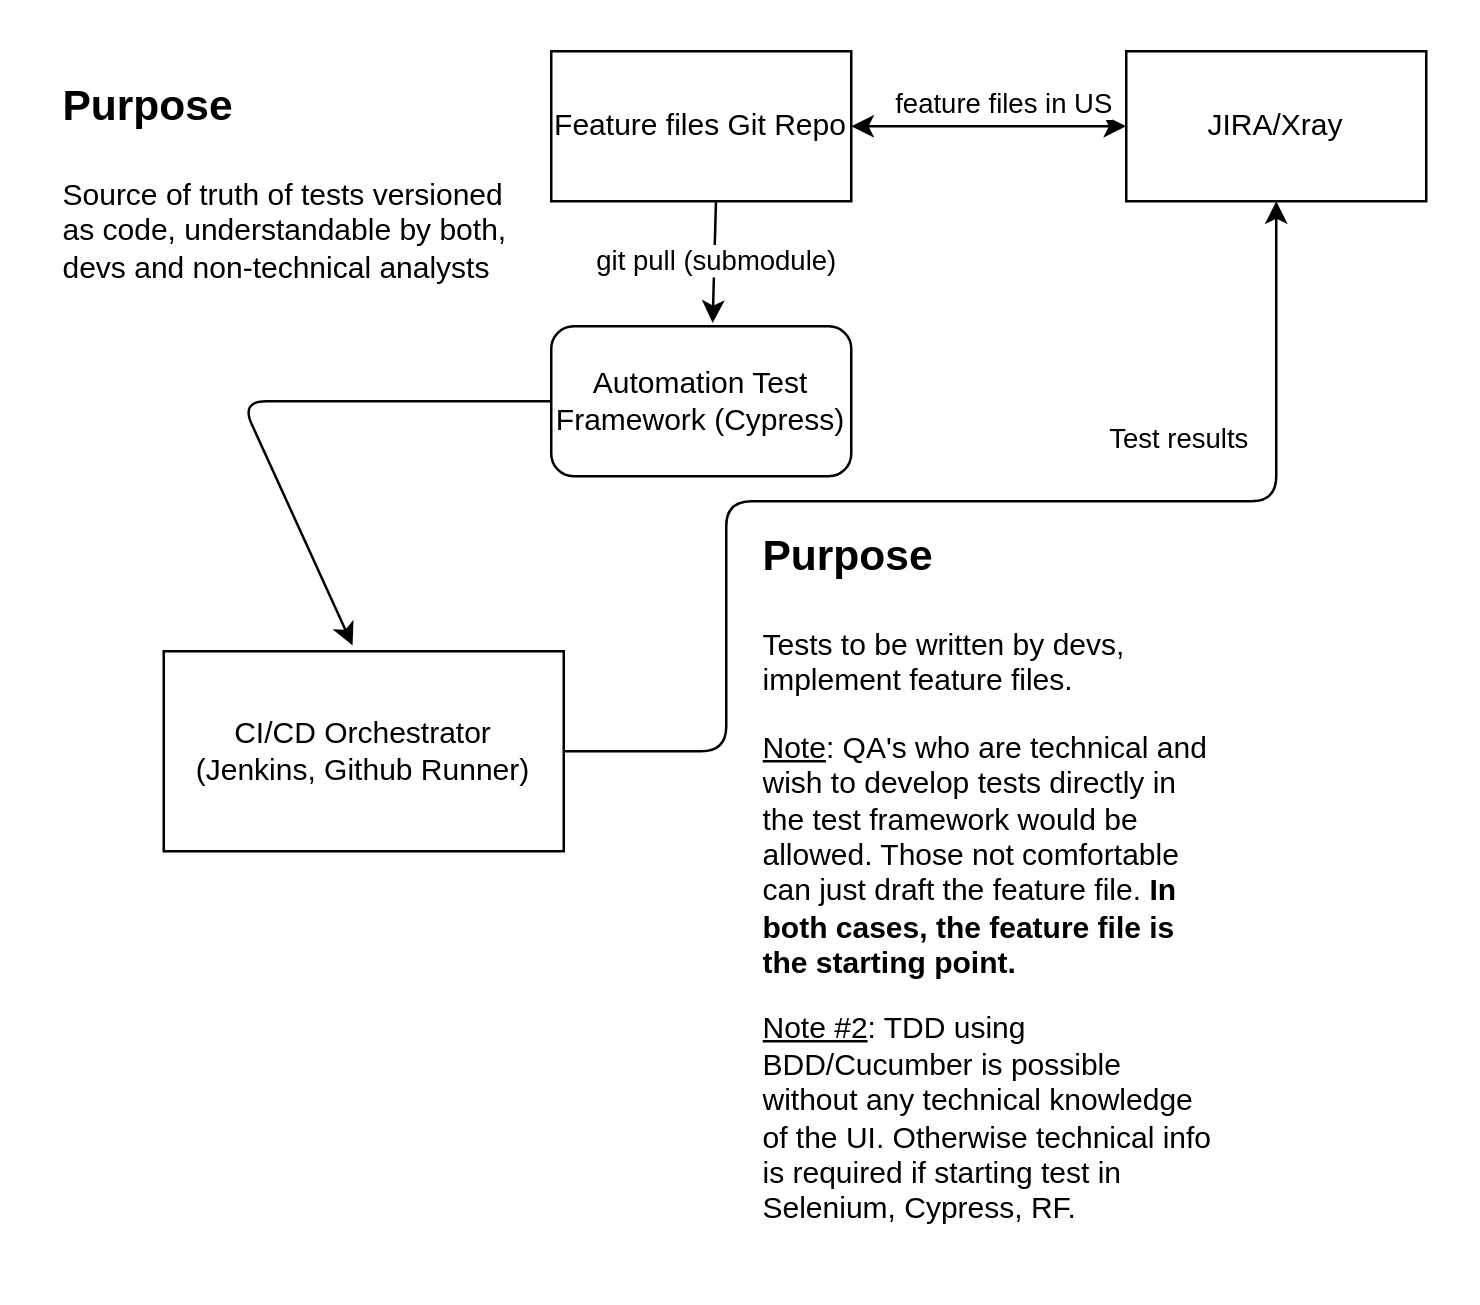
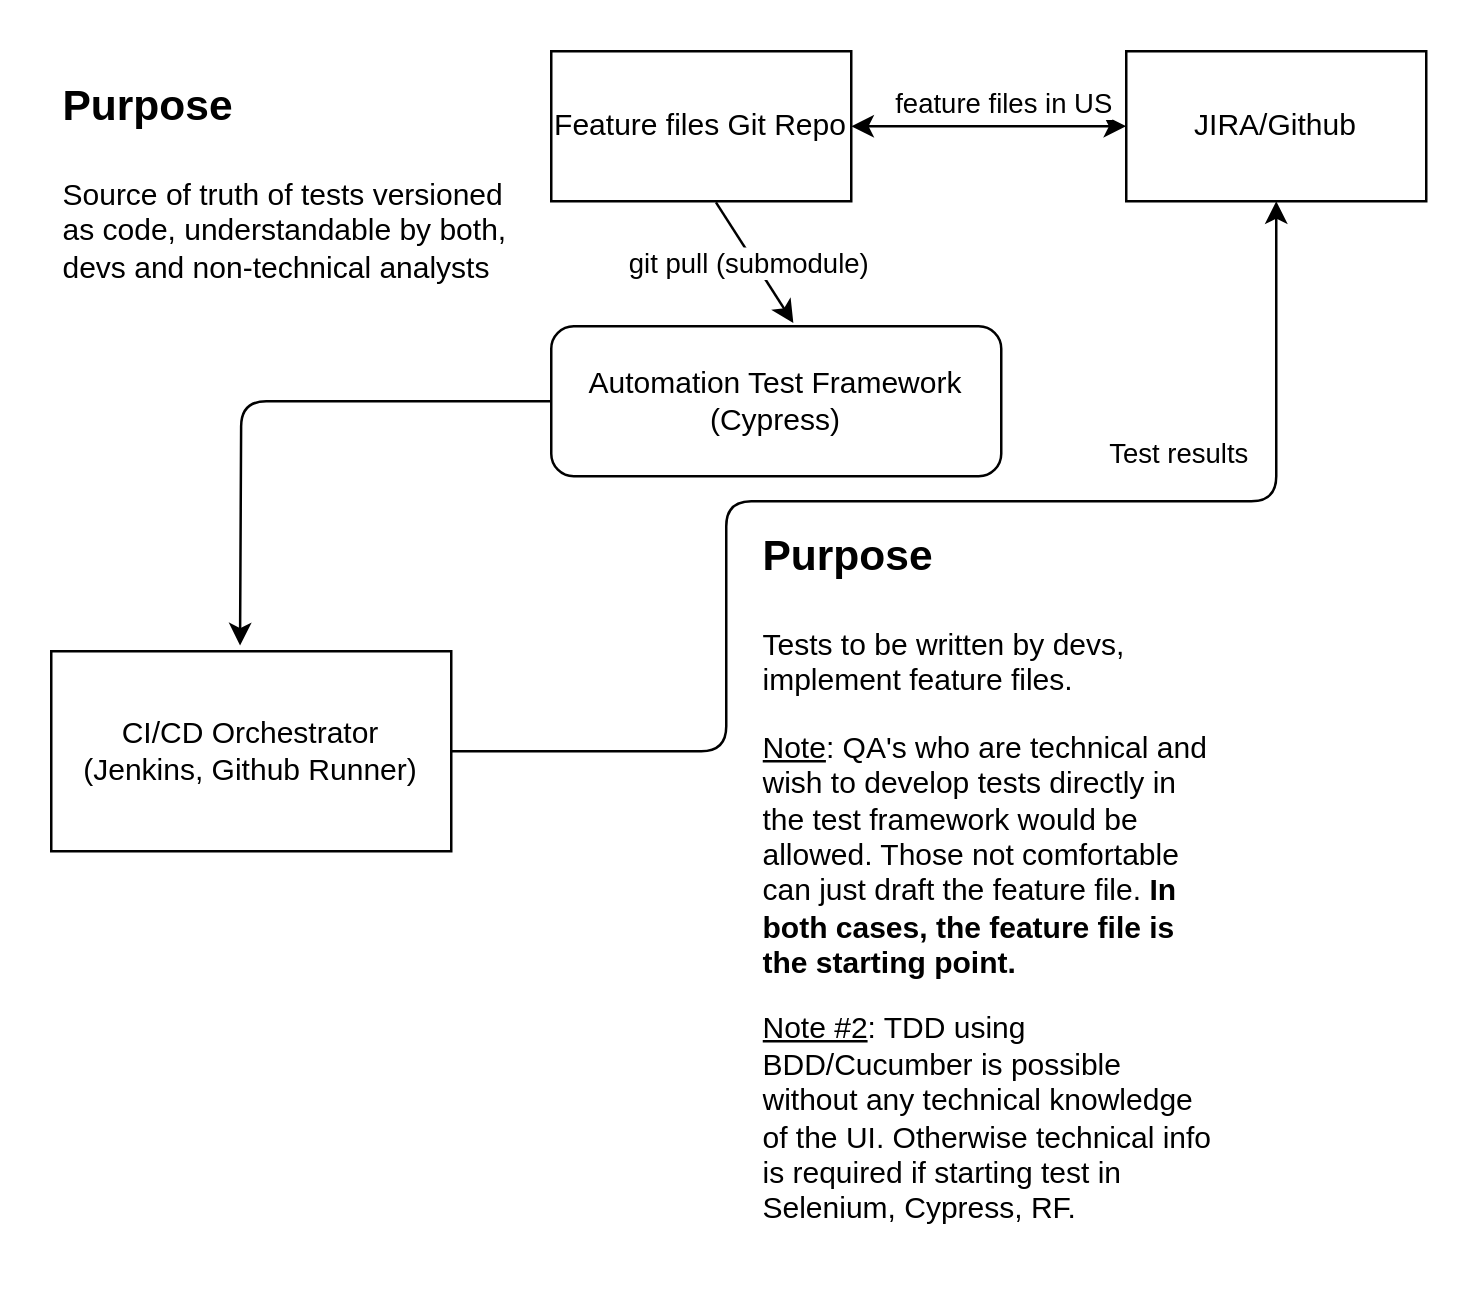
- <mxCell id="3" value="JIRA/Xray" style="rounded=0;whiteSpace=wrap;html=1;" vertex="1" parent="1"><mxGeometry x="450" y="20" width="120" height="60" as="geometry" /></mxCell>
+ <mxCell id="3" value="JIRA/Github" style="rounded=0;whiteSpace=wrap;html=1;" vertex="1" parent="1"><mxGeometry x="450" y="20" width="120" height="60" as="geometry" /></mxCell>
- <mxCell id="6" value="Automation Test Framework (Cypress)" style="rounded=1;whiteSpace=wrap;html=1;" vertex="1" parent="1"><mxGeometry x="220" y="130" width="120" height="60" as="geometry" /></mxCell>
+ <mxCell id="6" value="Automation Test Framework (Cypress)" style="rounded=1;whiteSpace=wrap;html=1;" vertex="1" parent="1"><mxGeometry x="220" y="130" width="180" height="60" as="geometry" /></mxCell>
- <mxCell id="9" value="&lt;div&gt;CI/CD Orchestrator&lt;/div&gt;&lt;div&gt;(Jenkins, Github Runner)&lt;/div&gt;" style="rounded=0;whiteSpace=wrap;html=1;" vertex="1" parent="1"><mxGeometry x="65" y="260" width="160" height="80" as="geometry" /></mxCell>
+ <mxCell id="9" value="&lt;div&gt;CI/CD Orchestrator&lt;/div&gt;&lt;div&gt;(Jenkins, Github Runner)&lt;/div&gt;" style="rounded=0;whiteSpace=wrap;html=1;" vertex="1" parent="1"><mxGeometry x="20" y="260" width="160" height="80" as="geometry" /></mxCell>
